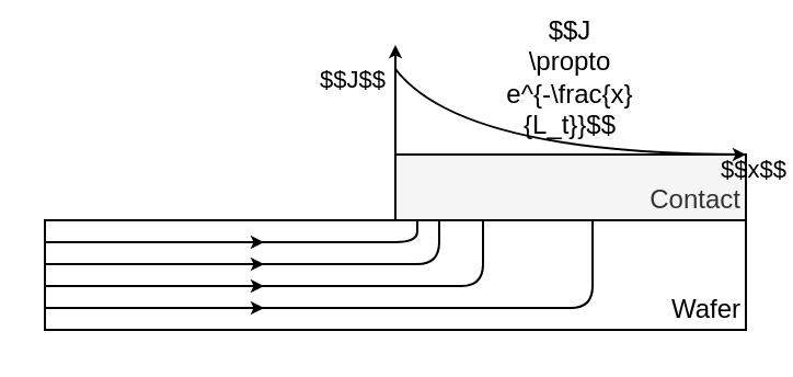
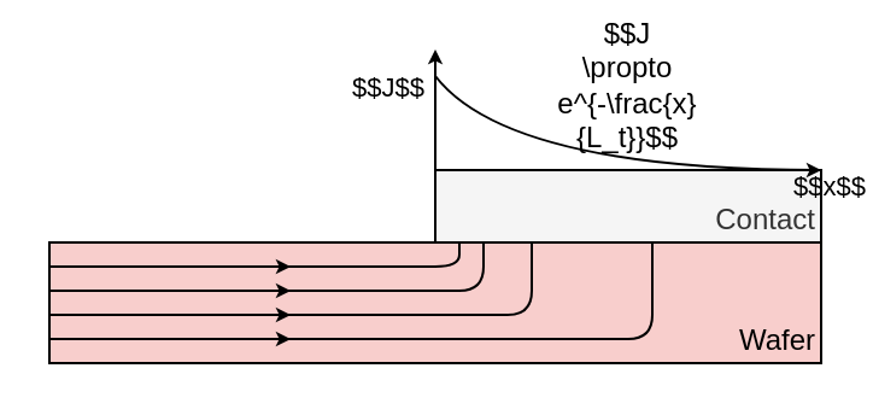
- <mxCell id="3" value="&lt;div align=&quot;right&quot;&gt;Wafer&lt;/div&gt;" style="rounded=0;whiteSpace=wrap;html=1;align=right;verticalAlign=bottom;" parent="1" vertex="1"><mxGeometry x="20" y="100" width="320" height="50" as="geometry" /></mxCell>
+ <mxCell id="3" value="&lt;div align=&quot;right&quot;&gt;Wafer&lt;/div&gt;" style="rounded=0;whiteSpace=wrap;html=1;align=right;verticalAlign=bottom;fillColor=#f8cecc;" parent="1" vertex="1"><mxGeometry x="20" y="100" width="320" height="50" as="geometry" /></mxCell>
